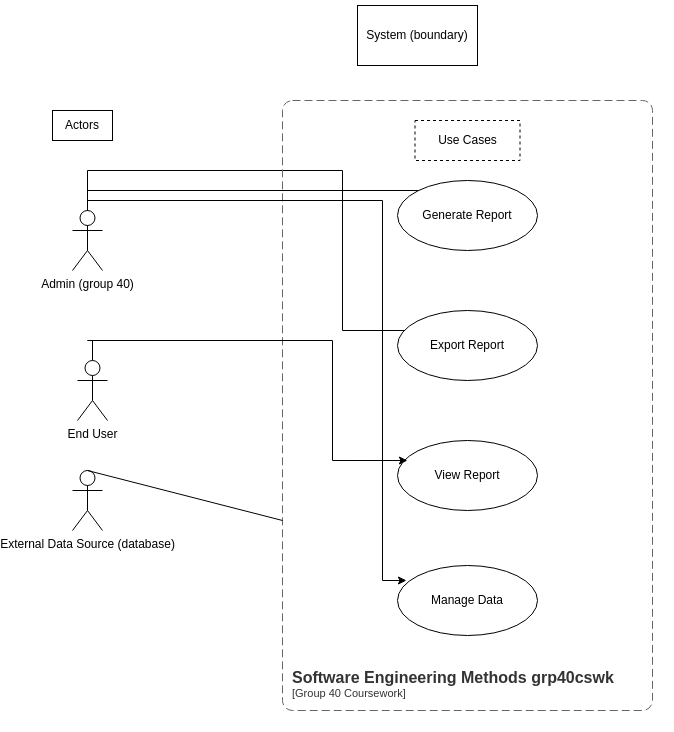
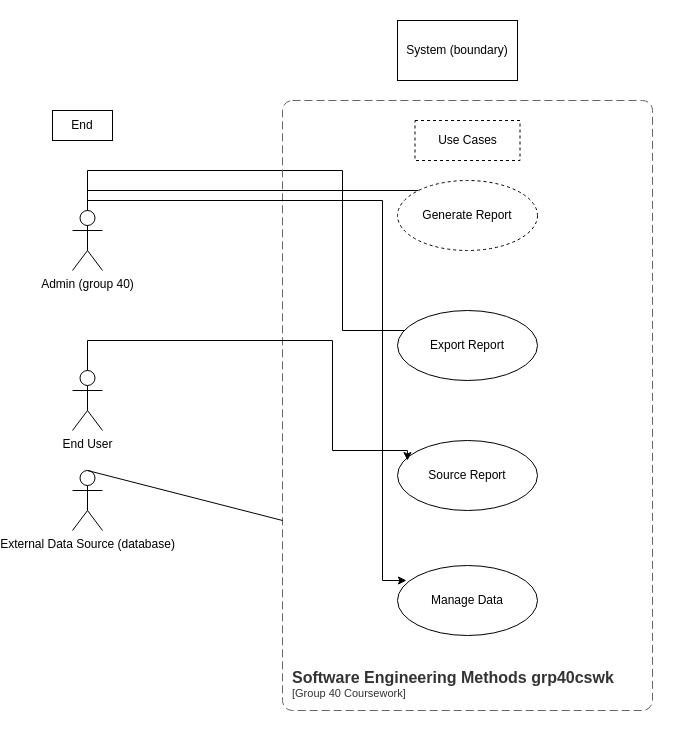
- <mxCell id="16" value="&lt;div&gt;System (boundary)&lt;/div&gt;" style="rounded=0;whiteSpace=wrap;html=1;" vertex="1" parent="1"><mxGeometry x="325" y="5" width="120" height="60" as="geometry" /></mxCell>
+ <mxCell id="16" value="&lt;div&gt;System (boundary)&lt;/div&gt;" style="rounded=0;whiteSpace=wrap;html=1;" vertex="1" parent="1"><mxGeometry x="365" y="20" width="120" height="60" as="geometry" /></mxCell>
- <mxCell id="15" value="&lt;div&gt;Actors&lt;/div&gt;" style="rounded=0;whiteSpace=wrap;html=1;" vertex="1" parent="1"><mxGeometry x="20" y="110" width="60" height="30" as="geometry" /></mxCell>
+ <mxCell id="15" value="&lt;div&gt;End&lt;/div&gt;" style="rounded=0;whiteSpace=wrap;html=1;" vertex="1" parent="1"><mxGeometry x="20" y="110" width="60" height="30" as="geometry" /></mxCell>
- <mxCell id="8" value="Generate Report" style="ellipse;whiteSpace=wrap;html=1;" vertex="1" parent="1"><mxGeometry x="365" y="180" width="140" height="70" as="geometry" /></mxCell>
+ <mxCell id="8" value="Generate Report" style="ellipse;whiteSpace=wrap;html=1;dashed=1;" vertex="1" parent="1"><mxGeometry x="365" y="180" width="140" height="70" as="geometry" /></mxCell>
- <mxCell id="5" value="&lt;div&gt;End User&lt;br&gt;&lt;/div&gt;" style="shape=umlActor;verticalLabelPosition=bottom;verticalAlign=top;html=1;outlineConnect=0;" vertex="1" parent="1"><mxGeometry x="45" y="360" width="30" height="60" as="geometry" /></mxCell>
+ <mxCell id="5" value="&lt;div&gt;End User&lt;br&gt;&lt;/div&gt;" style="shape=umlActor;verticalLabelPosition=bottom;verticalAlign=top;html=1;outlineConnect=0;" vertex="1" parent="1"><mxGeometry x="40" y="370" width="30" height="60" as="geometry" /></mxCell>
- <mxCell id="10" value="&lt;div&gt;View Report&lt;/div&gt;" style="ellipse;whiteSpace=wrap;html=1;" vertex="1" parent="1"><mxGeometry x="365" y="440" width="140" height="70" as="geometry" /></mxCell>
+ <mxCell id="10" value="&lt;div&gt;Source Report&lt;/div&gt;" style="ellipse;whiteSpace=wrap;html=1;" vertex="1" parent="1"><mxGeometry x="365" y="440" width="140" height="70" as="geometry" /></mxCell>
